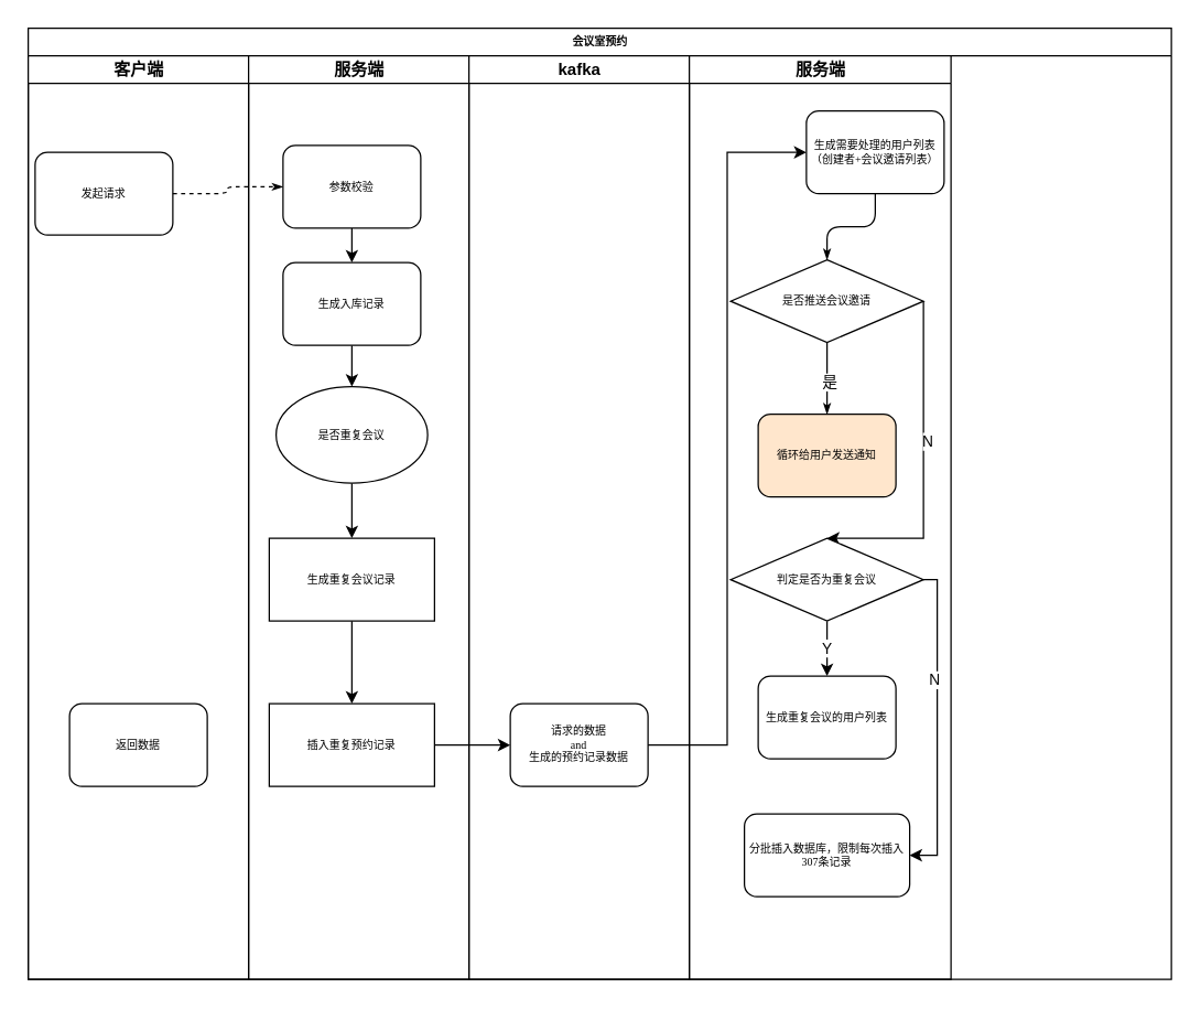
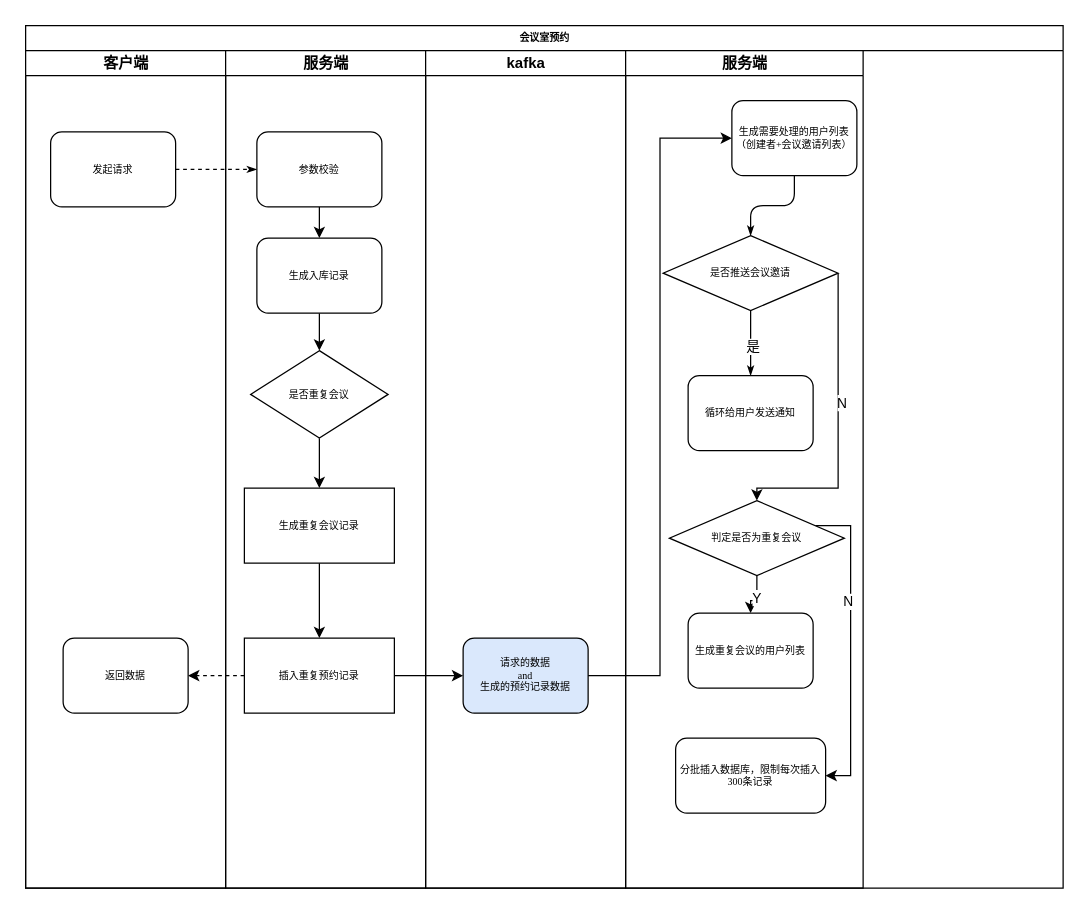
- <mxCell id="4" value="发起请求" style="rounded=1;whiteSpace=wrap;html=1;shadow=0;labelBackgroundColor=none;strokeWidth=1;fontFamily=Verdana;fontSize=8;align=center;" parent="3" vertex="1"><mxGeometry x="5" y="70" width="100" height="60" as="geometry" /></mxCell>
+ <mxCell id="4" value="发起请求" style="rounded=1;whiteSpace=wrap;html=1;shadow=0;labelBackgroundColor=none;strokeWidth=1;fontFamily=Verdana;fontSize=8;align=center;" parent="3" vertex="1"><mxGeometry x="20" y="65" width="100" height="60" as="geometry" /></mxCell>
- <mxCell id="13" value="是否重复会议" style="ellipse;whiteSpace=wrap;html=1;shadow=0;labelBackgroundColor=none;strokeWidth=1;fontFamily=Verdana;fontSize=8;align=center;" vertex="1" parent="7"><mxGeometry x="20" y="240" width="110" height="70" as="geometry" /></mxCell>
+ <mxCell id="13" value="是否重复会议" style="rhombus;whiteSpace=wrap;html=1;rounded=0;shadow=0;labelBackgroundColor=none;strokeWidth=1;fontFamily=Verdana;fontSize=8;align=center;" vertex="1" parent="7"><mxGeometry x="20" y="240" width="110" height="70" as="geometry" /></mxCell>
- <mxCell id="24" value="循环给用户发送通知" style="rounded=1;whiteSpace=wrap;html=1;shadow=0;labelBackgroundColor=none;strokeWidth=1;fontFamily=Verdana;fontSize=8;align=center;fillColor=#ffe6cc;" parent="19" vertex="1"><mxGeometry x="50" y="260" width="100" height="60" as="geometry" /></mxCell>
+ <mxCell id="24" value="循环给用户发送通知" style="rounded=1;whiteSpace=wrap;html=1;shadow=0;labelBackgroundColor=none;strokeWidth=1;fontFamily=Verdana;fontSize=8;align=center;" parent="19" vertex="1"><mxGeometry x="50" y="260" width="100" height="60" as="geometry" /></mxCell>
- <mxCell id="31" value="判定是否为重复会议" style="rhombus;whiteSpace=wrap;html=1;rounded=0;shadow=0;labelBackgroundColor=none;strokeWidth=1;fontFamily=Verdana;fontSize=8;align=center;" vertex="1" parent="19"><mxGeometry x="30" y="350" width="140" height="60" as="geometry" /></mxCell>
+ <mxCell id="31" value="判定是否为重复会议" style="rhombus;whiteSpace=wrap;html=1;rounded=0;shadow=0;labelBackgroundColor=none;strokeWidth=1;fontFamily=Verdana;fontSize=8;align=center;" vertex="1" parent="19"><mxGeometry x="35" y="360" width="140" height="60" as="geometry" /></mxCell>
+ <mxCell id="34" value="" style="edgeStyle=orthogonalEdgeStyle;rounded=0;orthogonalLoop=1;jettySize=auto;html=1;dashed=1;" edge="1" parent="2" source="16" target="5"><mxGeometry relative="1" as="geometry" /></mxCell>
- <mxCell id="18" value="请求的数据&lt;br&gt;and&lt;br&gt;生成的预约记录数据" style="rounded=1;whiteSpace=wrap;html=1;shadow=0;labelBackgroundColor=none;strokeWidth=1;fontFamily=Verdana;fontSize=8;align=center;" parent="17" vertex="1"><mxGeometry x="30" y="470" width="100" height="60" as="geometry" /></mxCell>
+ <mxCell id="18" value="请求的数据&lt;br&gt;and&lt;br&gt;生成的预约记录数据" style="rounded=1;whiteSpace=wrap;html=1;shadow=0;labelBackgroundColor=none;strokeWidth=1;fontFamily=Verdana;fontSize=8;align=center;fillColor=#dae8fc;" parent="17" vertex="1"><mxGeometry x="30" y="470" width="100" height="60" as="geometry" /></mxCell>
- <mxCell id="33" value="分批插入数据库，限制每次插入307条记录" style="whiteSpace=wrap;html=1;fontSize=8;fontFamily=Verdana;rounded=1;shadow=0;labelBackgroundColor=none;strokeWidth=1;" vertex="1" parent="19"><mxGeometry x="40" y="550" width="120" height="60" as="geometry" /></mxCell>
+ <mxCell id="33" value="分批插入数据库，限制每次插入300条记录" style="whiteSpace=wrap;html=1;fontSize=8;fontFamily=Verdana;rounded=1;shadow=0;labelBackgroundColor=none;strokeWidth=1;" vertex="1" parent="19"><mxGeometry x="40" y="550" width="120" height="60" as="geometry" /></mxCell>
